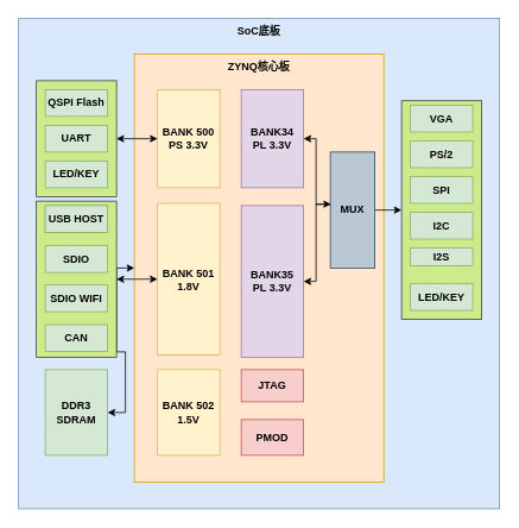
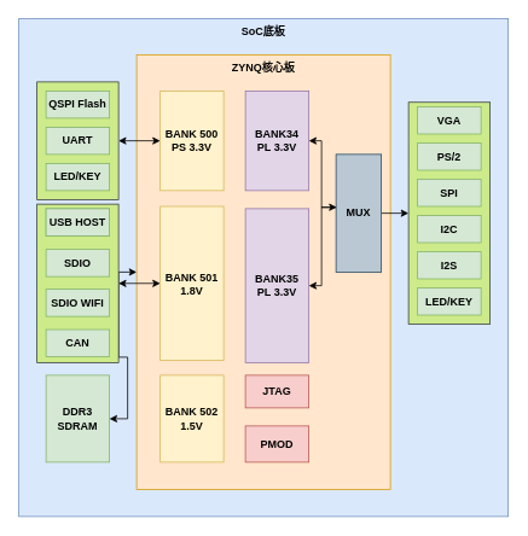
- <mxCell id="29" value="&lt;b&gt;I2S&lt;br&gt;&lt;/b&gt;" style="rounded=0;whiteSpace=wrap;html=1;verticalAlign=middle;fillColor=#d5e8d4;strokeColor=#82b366;" vertex="1" parent="1"><mxGeometry x="460" y="277.5" width="70" height="20" as="geometry" /></mxCell>
+ <mxCell id="29" value="&lt;b&gt;I2S&lt;br&gt;&lt;/b&gt;" style="rounded=0;whiteSpace=wrap;html=1;verticalAlign=middle;fillColor=#d5e8d4;strokeColor=#82b366;" vertex="1" parent="1"><mxGeometry x="460" y="277.5" width="70" height="30" as="geometry" /></mxCell>
